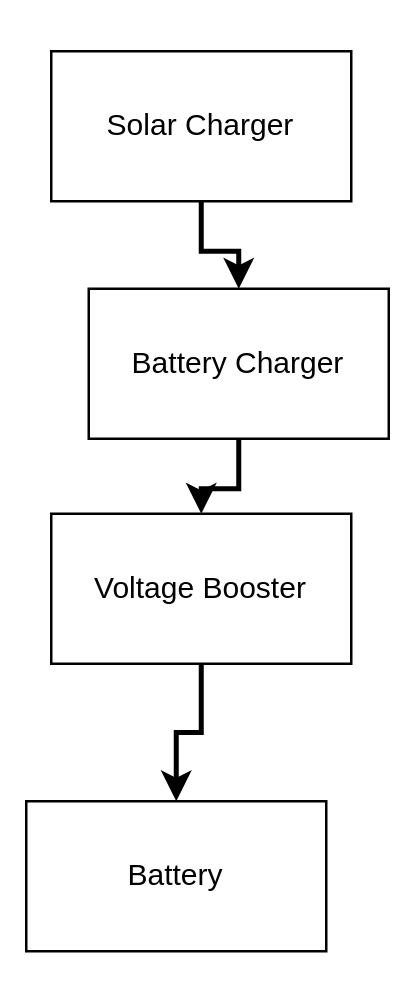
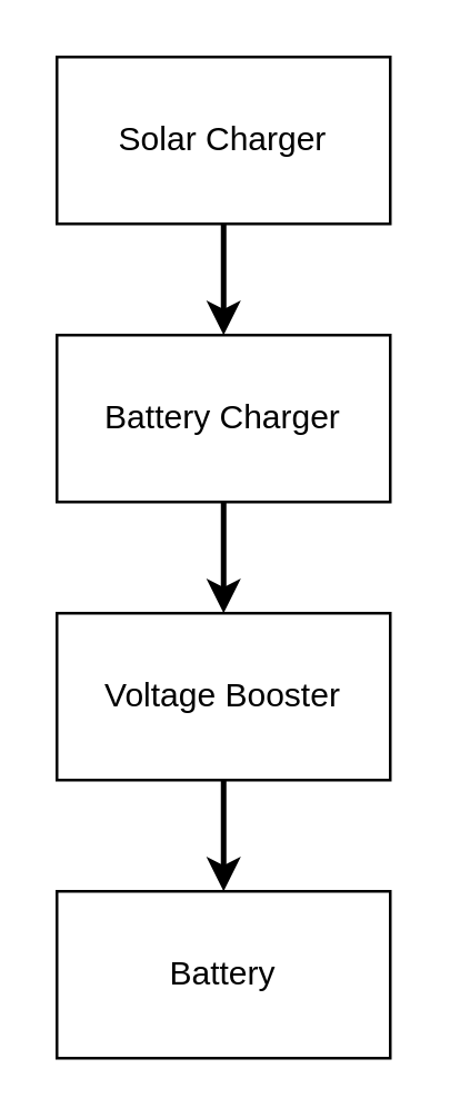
- <mxCell id="5" value="Battery Charger" style="rounded=0;whiteSpace=wrap;html=1;" vertex="1" parent="1"><mxGeometry x="35" y="115" width="120" height="60" as="geometry" /></mxCell>
+ <mxCell id="5" value="Battery Charger" style="rounded=0;whiteSpace=wrap;html=1;" vertex="1" parent="1"><mxGeometry x="20" y="120" width="120" height="60" as="geometry" /></mxCell>
- <mxCell id="8" value="Voltage Booster" style="rounded=0;whiteSpace=wrap;html=1;" vertex="1" parent="1"><mxGeometry x="20" y="205" width="120" height="60" as="geometry" /></mxCell>
+ <mxCell id="8" value="Voltage Booster" style="rounded=0;whiteSpace=wrap;html=1;" vertex="1" parent="1"><mxGeometry x="20" y="220" width="120" height="60" as="geometry" /></mxCell>
- <mxCell id="6" value="Battery" style="rounded=0;whiteSpace=wrap;html=1;" vertex="1" parent="1"><mxGeometry x="10" y="320" width="120" height="60" as="geometry" /></mxCell>
+ <mxCell id="6" value="Battery" style="rounded=0;whiteSpace=wrap;html=1;" vertex="1" parent="1"><mxGeometry x="20" y="320" width="120" height="60" as="geometry" /></mxCell>
